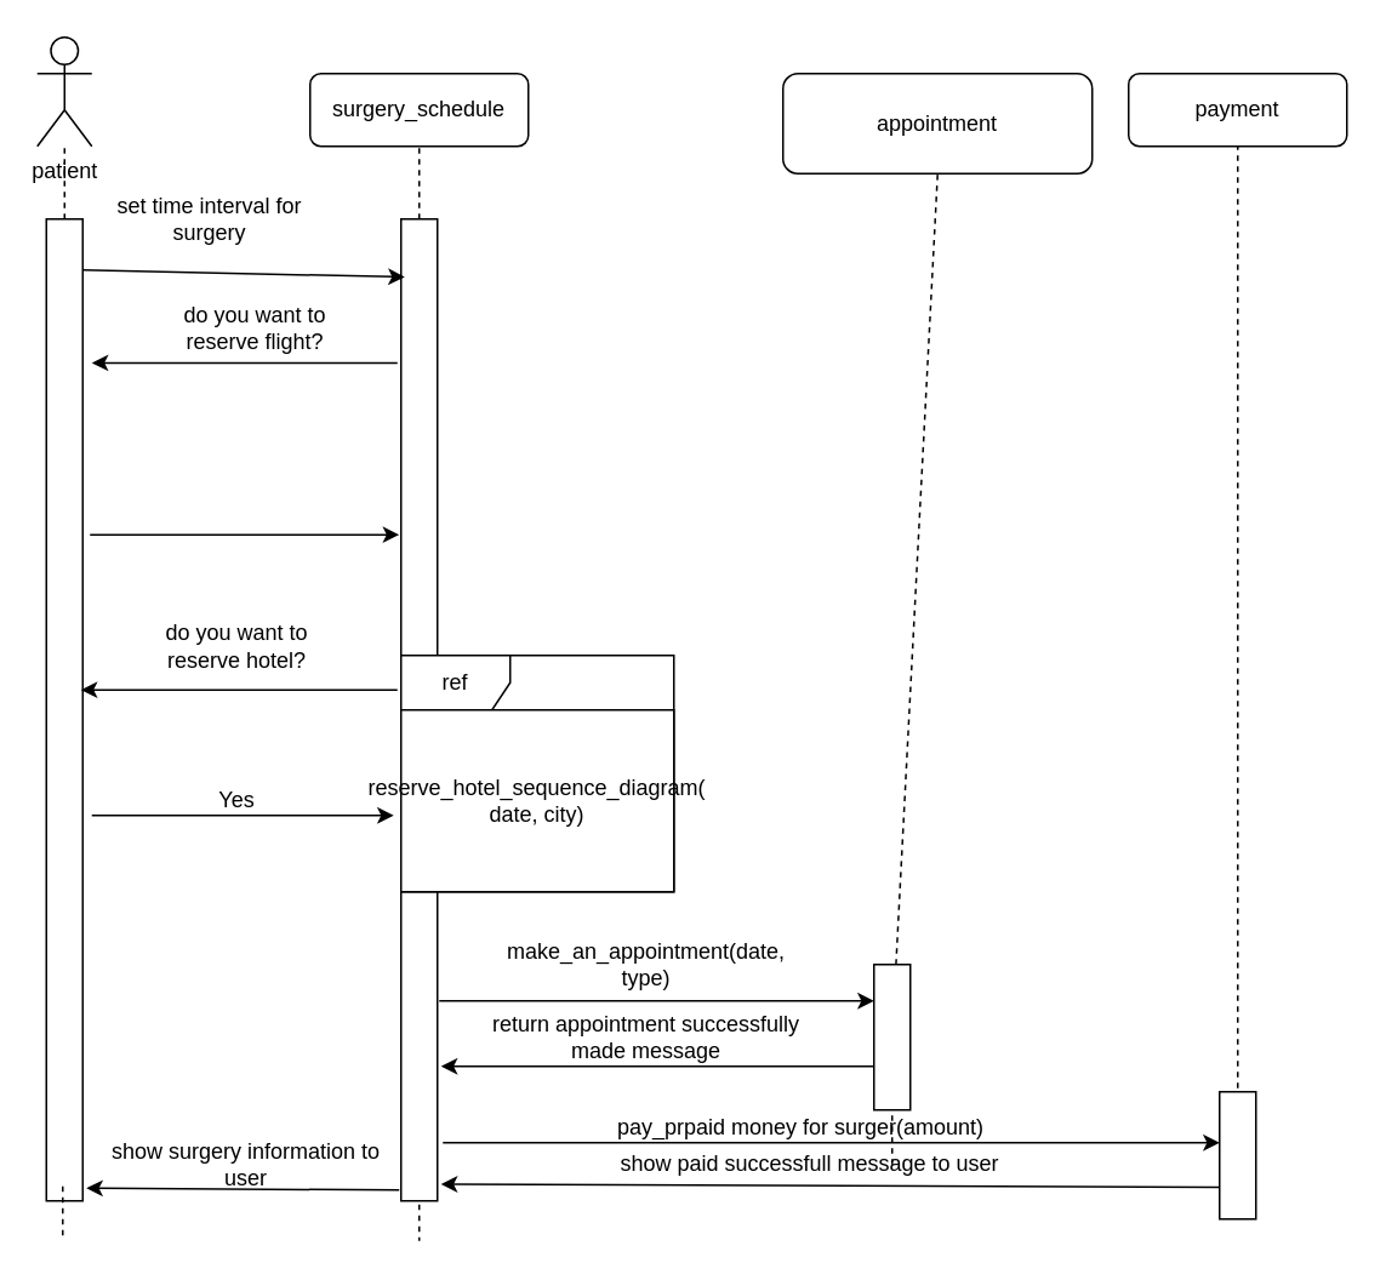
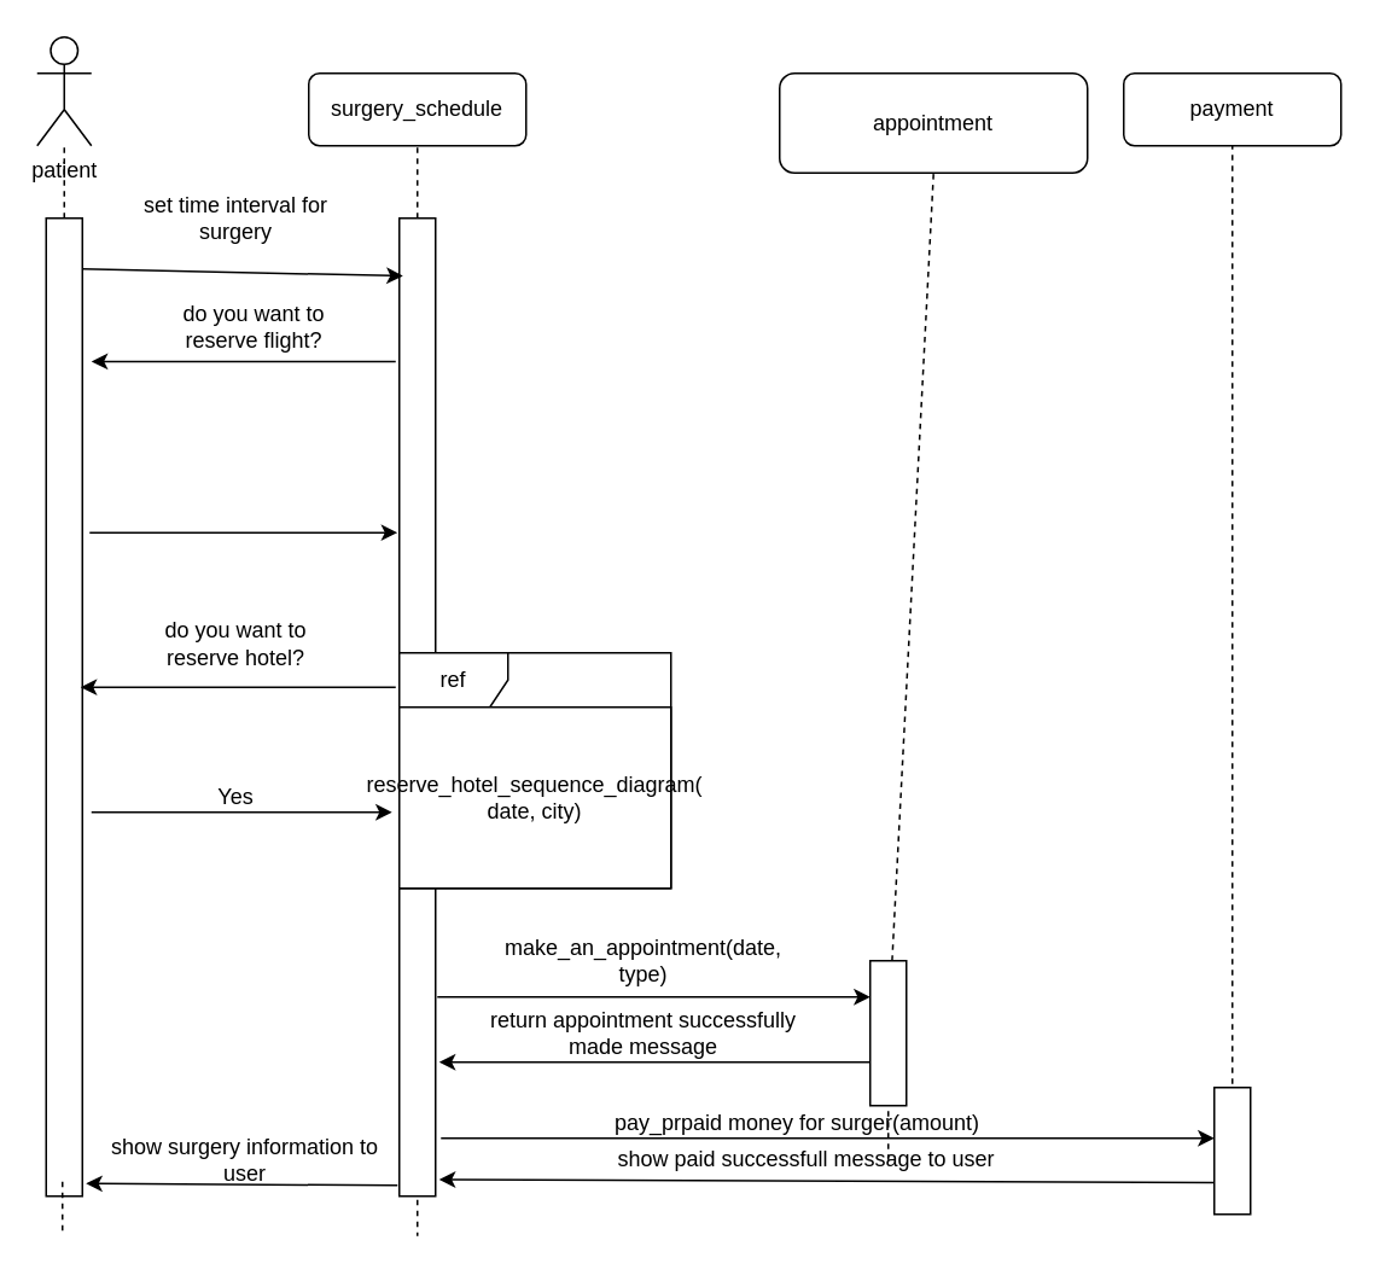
- <mxCell id="11" value="set time interval for surgery" style="text;html=1;strokeColor=none;fillColor=none;align=center;verticalAlign=middle;whiteSpace=wrap;rounded=0;" parent="1" vertex="1"><mxGeometry x="55" y="110" width="120" height="20" as="geometry" /></mxCell>
+ <mxCell id="11" value="set time interval for surgery" style="text;html=1;strokeColor=none;fillColor=none;align=center;verticalAlign=middle;whiteSpace=wrap;rounded=0;" parent="1" vertex="1"><mxGeometry x="70" y="110" width="120" height="20" as="geometry" /></mxCell>
